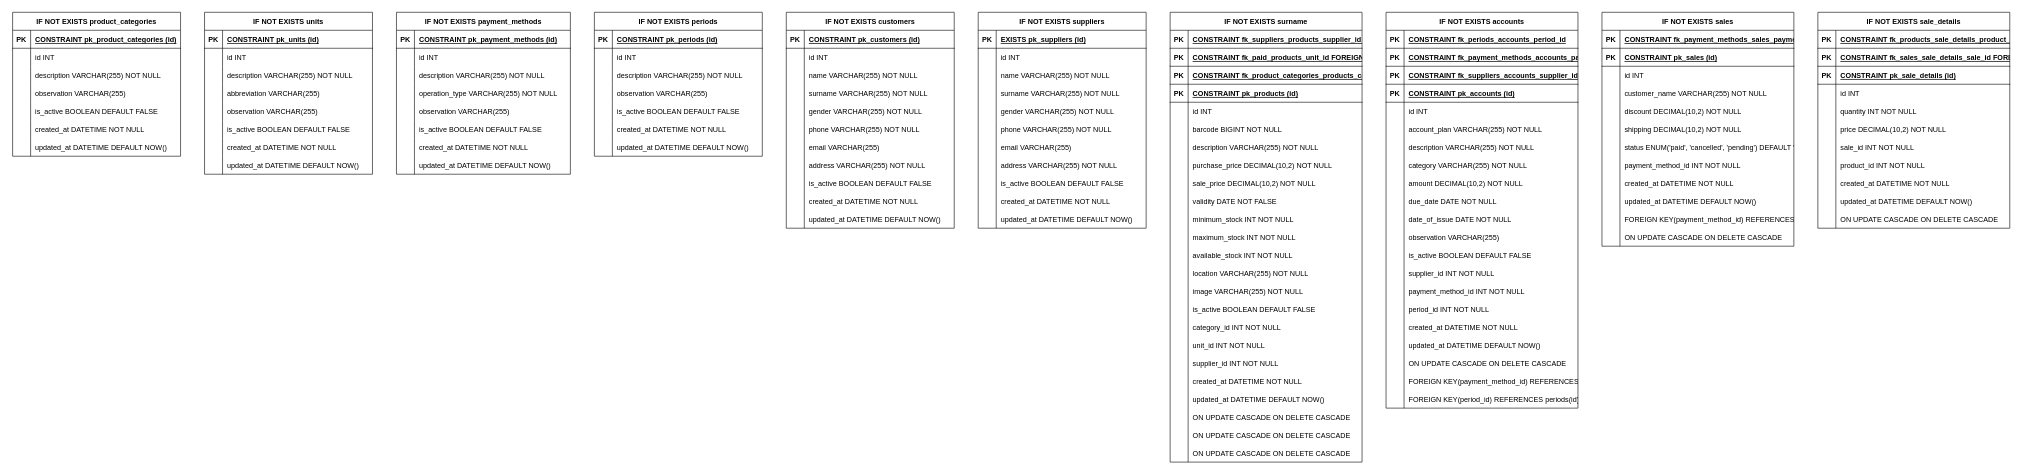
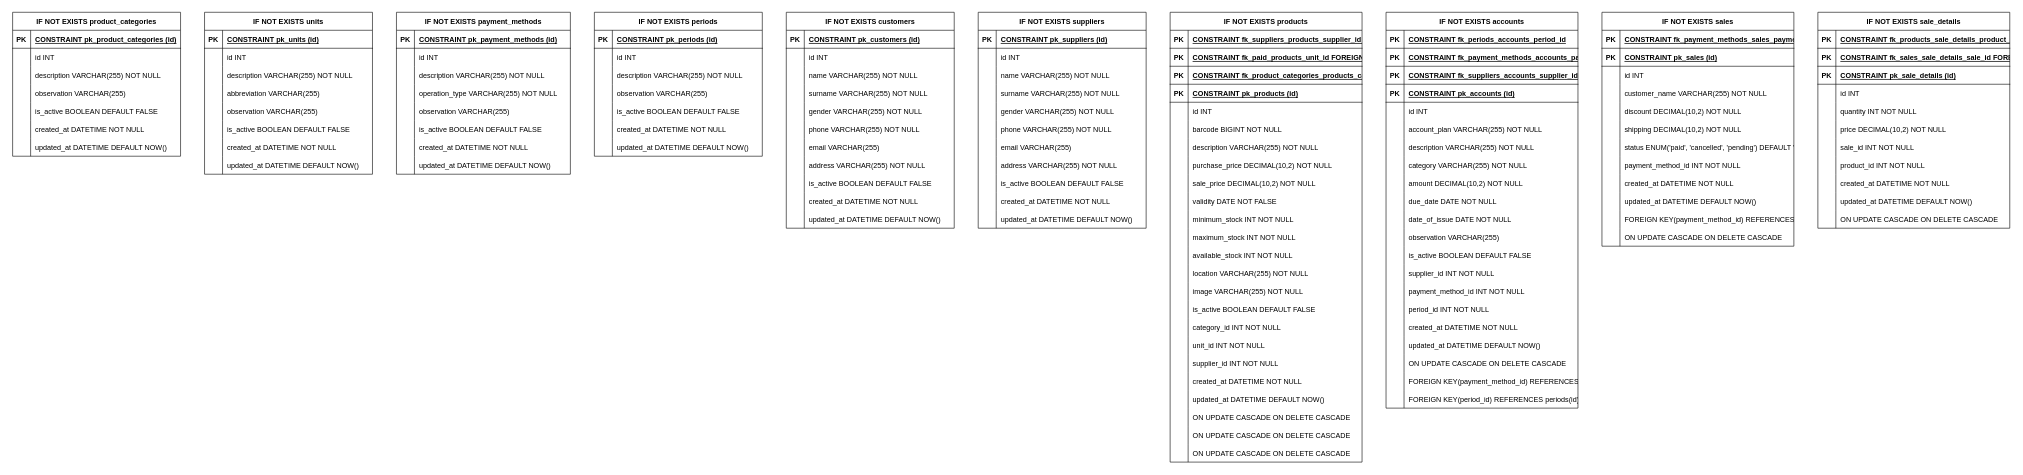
- <mxCell id="164" value="IF NOT EXISTS surname" style="shape=table;startSize=30;container=1;collapsible=1;childLayout=tableLayout;fixedRows=1;rowLines=0;fontStyle=1;align=center;resizeLast=1;" vertex="1" parent="1"><mxGeometry x="1950" y="20" width="320" height="750" as="geometry" /></mxCell>
+ <mxCell id="164" value="IF NOT EXISTS products" style="shape=table;startSize=30;container=1;collapsible=1;childLayout=tableLayout;fixedRows=1;rowLines=0;fontStyle=1;align=center;resizeLast=1;" vertex="1" parent="1"><mxGeometry x="1950" y="20" width="320" height="750" as="geometry" /></mxCell>
- <mxCell id="133" value="EXISTS pk_suppliers  (id)" style="shape=partialRectangle;overflow=hidden;connectable=0;fillColor=none;align=left;strokeColor=inherit;top=0;left=0;bottom=0;right=0;spacingLeft=6;fontStyle=5;" vertex="1" parent="131"><mxGeometry x="30" width="250" height="30" as="geometry"><mxRectangle width="250" height="30" as="alternateBounds" /></mxGeometry></mxCell>
+ <mxCell id="133" value="CONSTRAINT pk_suppliers  (id)" style="shape=partialRectangle;overflow=hidden;connectable=0;fillColor=none;align=left;strokeColor=inherit;top=0;left=0;bottom=0;right=0;spacingLeft=6;fontStyle=5;" vertex="1" parent="131"><mxGeometry x="30" width="250" height="30" as="geometry"><mxRectangle width="250" height="30" as="alternateBounds" /></mxGeometry></mxCell>
